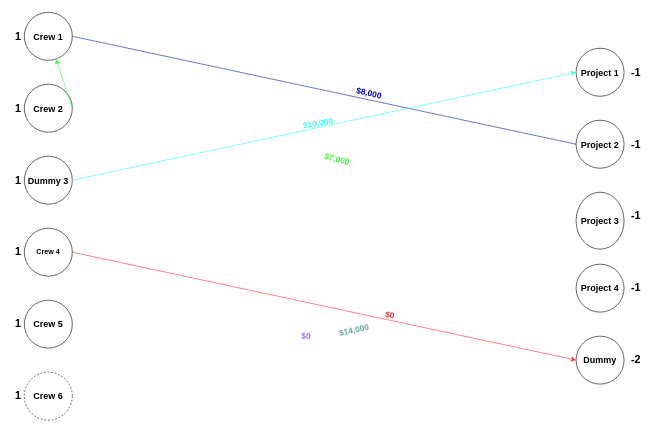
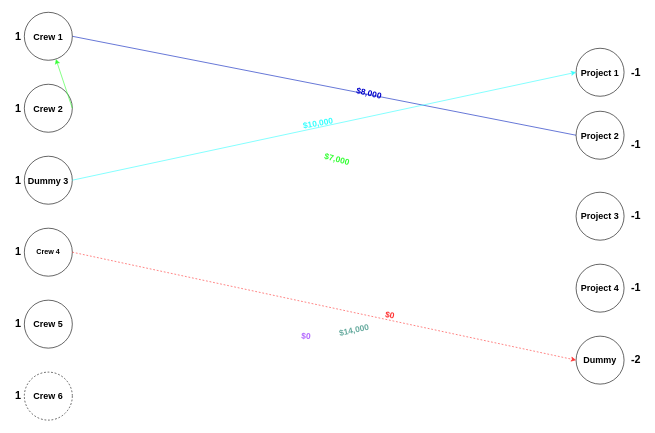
- <mxCell id="5" value="&lt;b&gt;&lt;font style=&quot;font-size: 15px&quot;&gt;Project 2&lt;/font&gt;&lt;/b&gt;" style="ellipse;whiteSpace=wrap;html=1;aspect=fixed;" parent="1" vertex="1"><mxGeometry x="960" y="200" width="80" height="80" as="geometry" /></mxCell>
+ <mxCell id="5" value="&lt;b&gt;&lt;font style=&quot;font-size: 15px&quot;&gt;Project 2&lt;/font&gt;&lt;/b&gt;" style="ellipse;whiteSpace=wrap;html=1;aspect=fixed;" parent="1" vertex="1"><mxGeometry x="960" y="185" width="80" height="80" as="geometry" /></mxCell>
- <mxCell id="6" value="&lt;b&gt;&lt;font style=&quot;font-size: 15px&quot;&gt;Project 3&lt;/font&gt;&lt;/b&gt;" style="ellipse;whiteSpace=wrap;html=1;aspect=fixed;" parent="1" vertex="1"><mxGeometry x="960" y="320" width="80" height="95" as="geometry" /></mxCell>
+ <mxCell id="6" value="&lt;b&gt;&lt;font style=&quot;font-size: 15px&quot;&gt;Project 3&lt;/font&gt;&lt;/b&gt;" style="ellipse;whiteSpace=wrap;html=1;aspect=fixed;" parent="1" vertex="1"><mxGeometry x="960" y="320" width="80" height="80" as="geometry" /></mxCell>
- <mxCell id="30" value="" style="endArrow=classic;html=1;entryX=0;entryY=0.5;entryDx=0;entryDy=0;fillColor=#0050ef;exitX=1;exitY=0.5;exitDx=0;exitDy=0;fontColor=#FF3333;strokeColor=#FF3333;" parent="1" source="12" target="8" edge="1"><mxGeometry width="50" height="50" relative="1" as="geometry"><mxPoint x="180" y="440" as="sourcePoint" /><mxPoint x="980" y="380" as="targetPoint" /></mxGeometry></mxCell>
+ <mxCell id="30" value="" style="endArrow=classic;html=1;entryX=0;entryY=0.5;entryDx=0;entryDy=0;fillColor=#0050ef;exitX=1;exitY=0.5;exitDx=0;exitDy=0;fontColor=#FF3333;strokeColor=#FF3333;dashed=1;" parent="1" source="12" target="8" edge="1"><mxGeometry width="50" height="50" relative="1" as="geometry"><mxPoint x="180" y="440" as="sourcePoint" /><mxPoint x="980" y="380" as="targetPoint" /></mxGeometry></mxCell>
